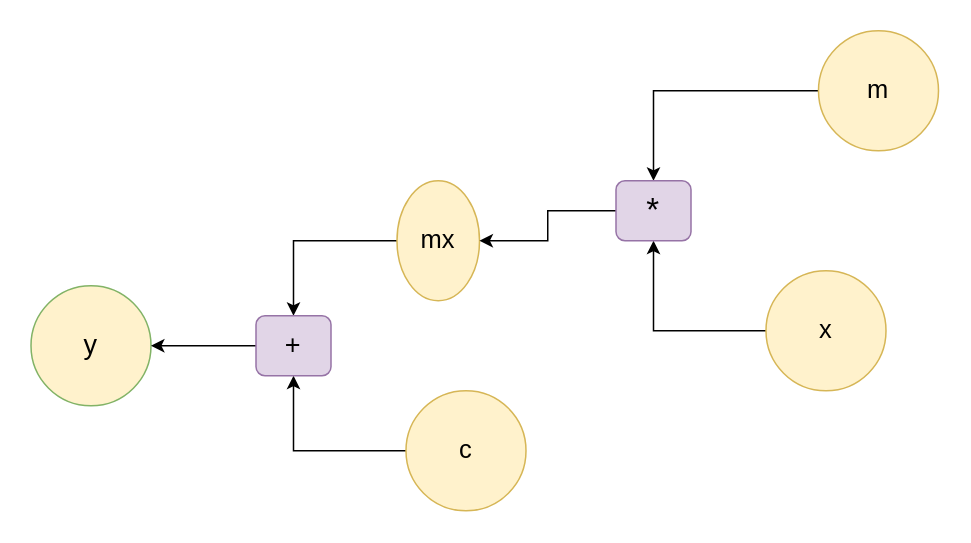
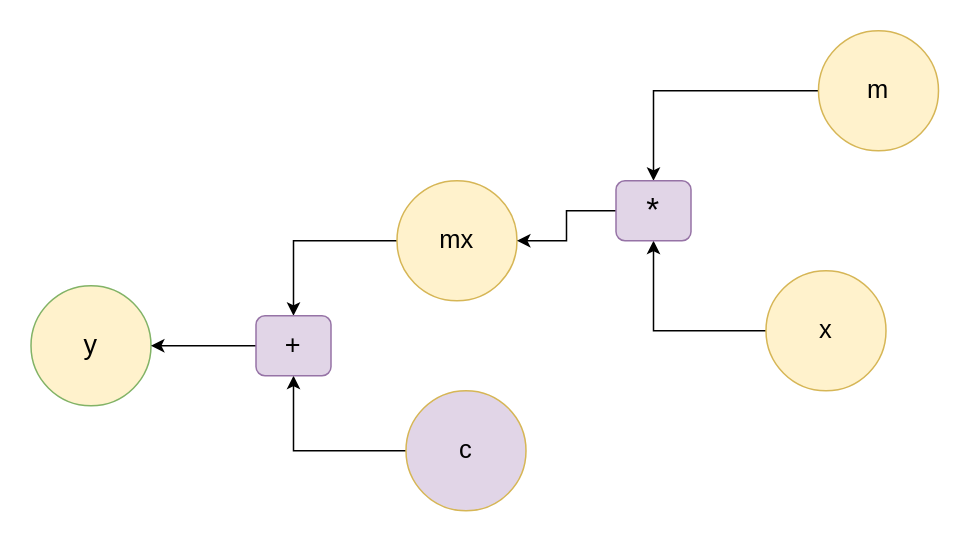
- <mxCell id="4" value="&lt;font style=&quot;font-size: 17px;&quot;&gt;mx&lt;/font&gt;" style="ellipse;whiteSpace=wrap;html=1;aspect=fixed;fillColor=#fff2cc;strokeColor=#d6b656;" vertex="1" parent="1"><mxGeometry x="264" y="120" width="55" height="80" as="geometry" /></mxCell>
+ <mxCell id="4" value="&lt;font style=&quot;font-size: 17px;&quot;&gt;mx&lt;/font&gt;" style="ellipse;whiteSpace=wrap;html=1;aspect=fixed;fillColor=#fff2cc;strokeColor=#d6b656;" vertex="1" parent="1"><mxGeometry x="264" y="120" width="80" height="80" as="geometry" /></mxCell>
- <mxCell id="6" value="&lt;font style=&quot;font-size: 17px;&quot;&gt;c&lt;/font&gt;" style="ellipse;whiteSpace=wrap;html=1;aspect=fixed;fillColor=#fff2cc;strokeColor=#d6b656;" vertex="1" parent="1"><mxGeometry x="270" y="260" width="80" height="80" as="geometry" /></mxCell>
+ <mxCell id="6" value="&lt;font style=&quot;font-size: 17px;&quot;&gt;c&lt;/font&gt;" style="ellipse;whiteSpace=wrap;html=1;aspect=fixed;fillColor=#e1d5e7;strokeColor=#d6b656;" vertex="1" parent="1"><mxGeometry x="270" y="260" width="80" height="80" as="geometry" /></mxCell>
